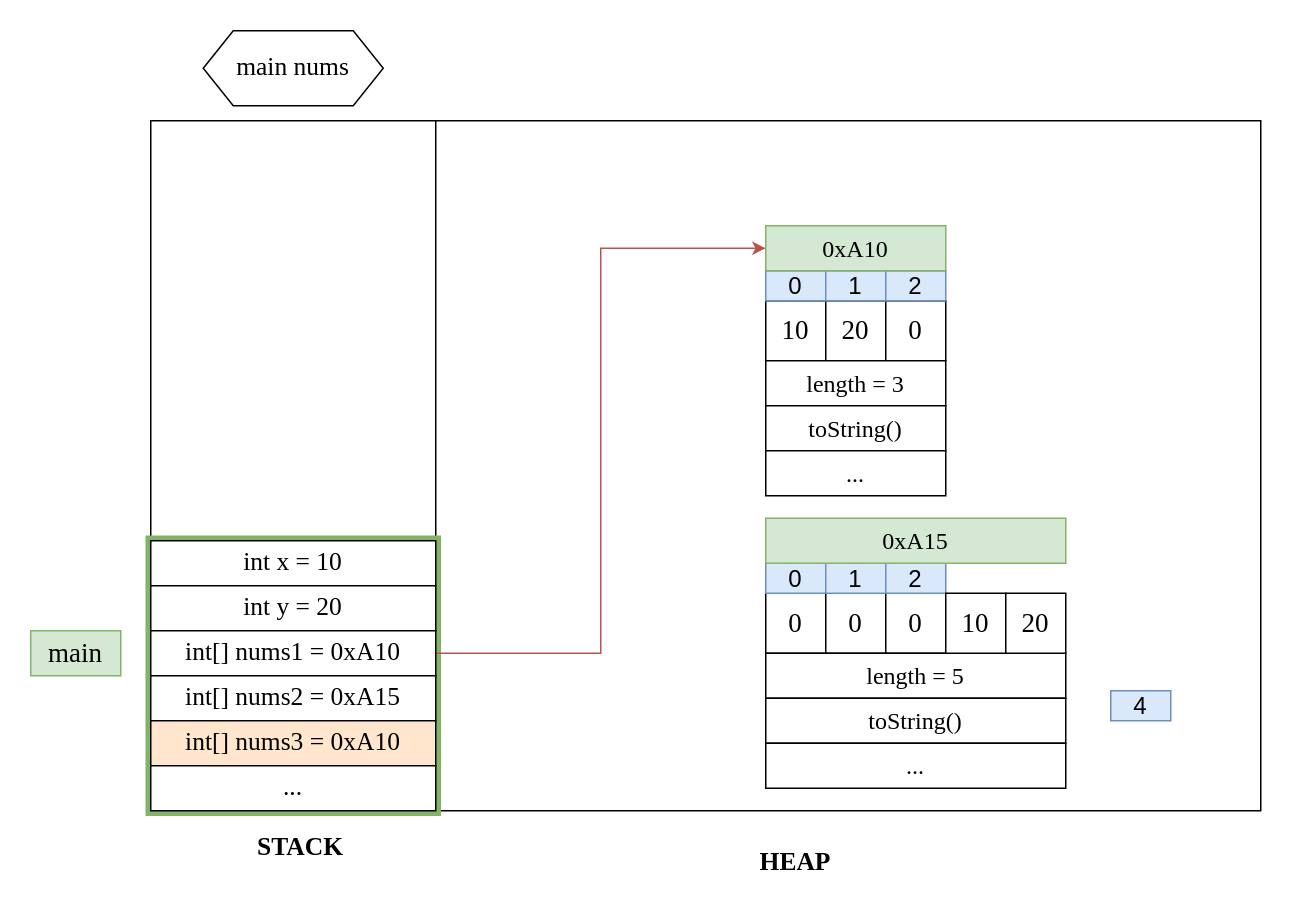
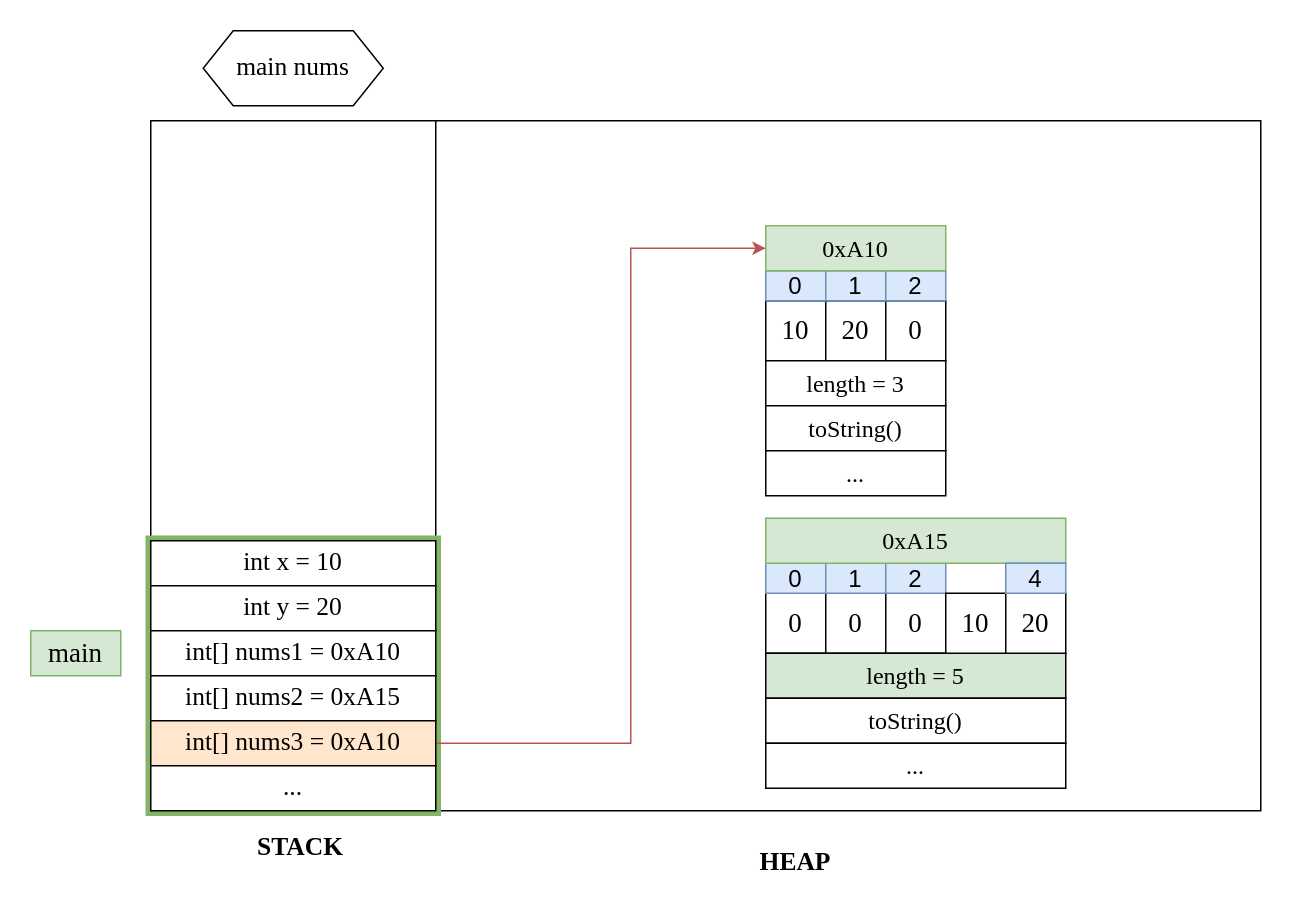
- <mxCell id="11" style="edgeStyle=orthogonalEdgeStyle;rounded=0;orthogonalLoop=1;jettySize=auto;html=1;entryX=0;entryY=0.5;entryDx=0;entryDy=0;fillColor=#f8cecc;strokeColor=#b85450;" edge="1" parent="1" source="12" target="26"><mxGeometry relative="1" as="geometry" /></mxCell>
+ <mxCell id="14" style="edgeStyle=orthogonalEdgeStyle;rounded=0;orthogonalLoop=1;jettySize=auto;html=1;entryX=0;entryY=0.5;entryDx=0;entryDy=0;fillColor=#f8cecc;strokeColor=#b85450;" edge="1" parent="1" source="15" target="26"><mxGeometry relative="1" as="geometry"><Array as="points"><mxPoint x="420" y="495" /><mxPoint x="420" y="165" /></Array></mxGeometry></mxCell>
- <mxCell id="34" value="length = 5" style="rounded=0;whiteSpace=wrap;html=1;fontFamily=Ubuntu;fontSource=https%3A%2F%2Ffonts.googleapis.com%2Fcss%3Ffamily%3DUbuntu;fontSize=16;" vertex="1" parent="1"><mxGeometry x="510" y="435" width="200" height="30" as="geometry" /></mxCell>
+ <mxCell id="34" value="length = 5" style="rounded=0;whiteSpace=wrap;html=1;fontFamily=Ubuntu;fontSource=https%3A%2F%2Ffonts.googleapis.com%2Fcss%3Ffamily%3DUbuntu;fontSize=16;fillColor=#d5e8d4;" vertex="1" parent="1"><mxGeometry x="510" y="435" width="200" height="30" as="geometry" /></mxCell>
- <mxCell id="40" value="4" style="text;html=1;strokeColor=#6c8ebf;fillColor=#dae8fc;align=center;verticalAlign=middle;whiteSpace=wrap;rounded=0;fontSize=16;" vertex="1" parent="1"><mxGeometry x="740" y="460" width="40" height="20" as="geometry" /></mxCell>
+ <mxCell id="40" value="4" style="text;html=1;strokeColor=#6c8ebf;fillColor=#dae8fc;align=center;verticalAlign=middle;whiteSpace=wrap;rounded=0;fontSize=16;" vertex="1" parent="1"><mxGeometry x="670" y="375" width="40" height="20" as="geometry" /></mxCell>
